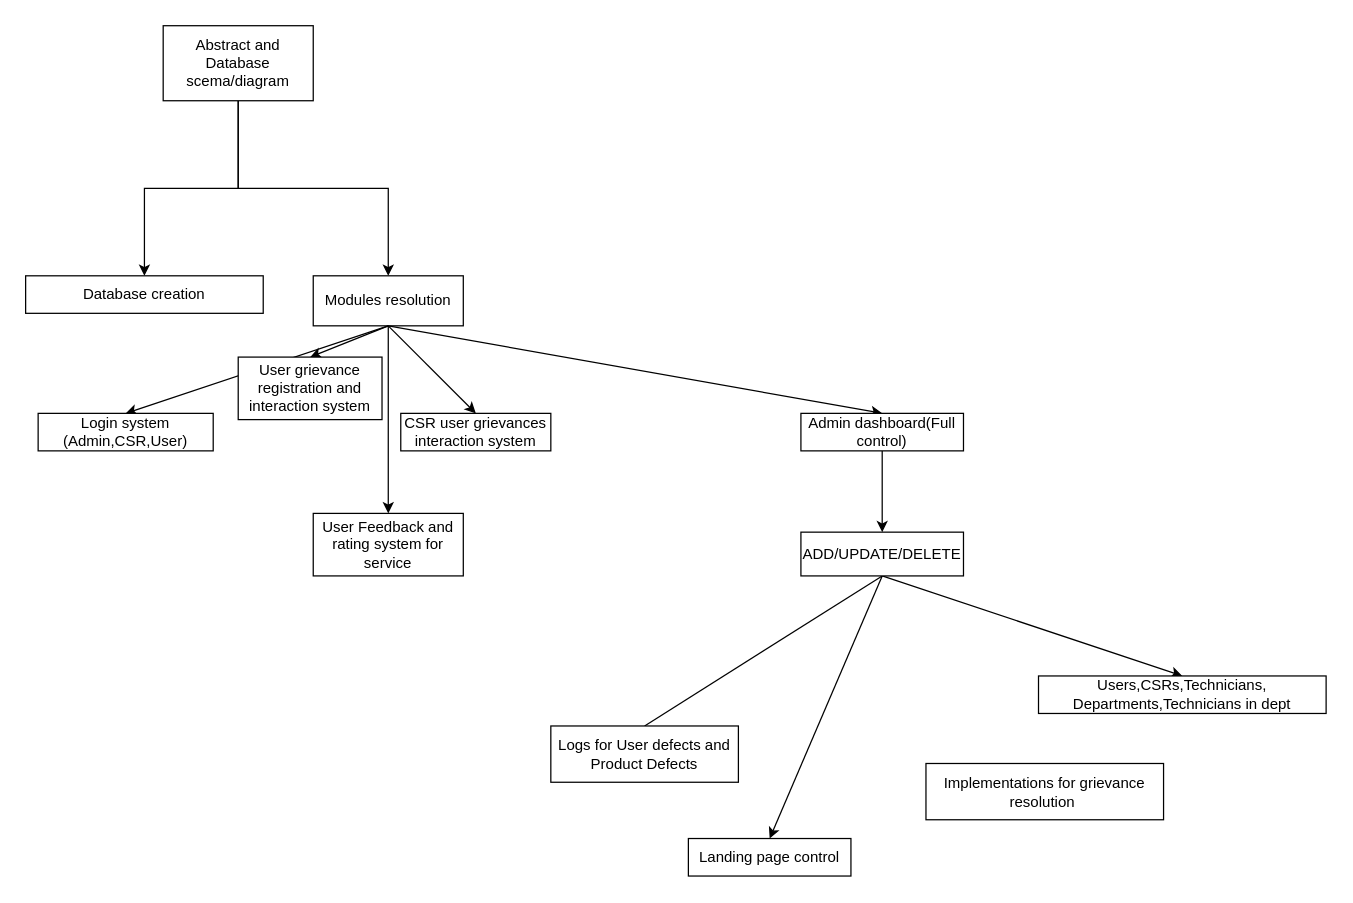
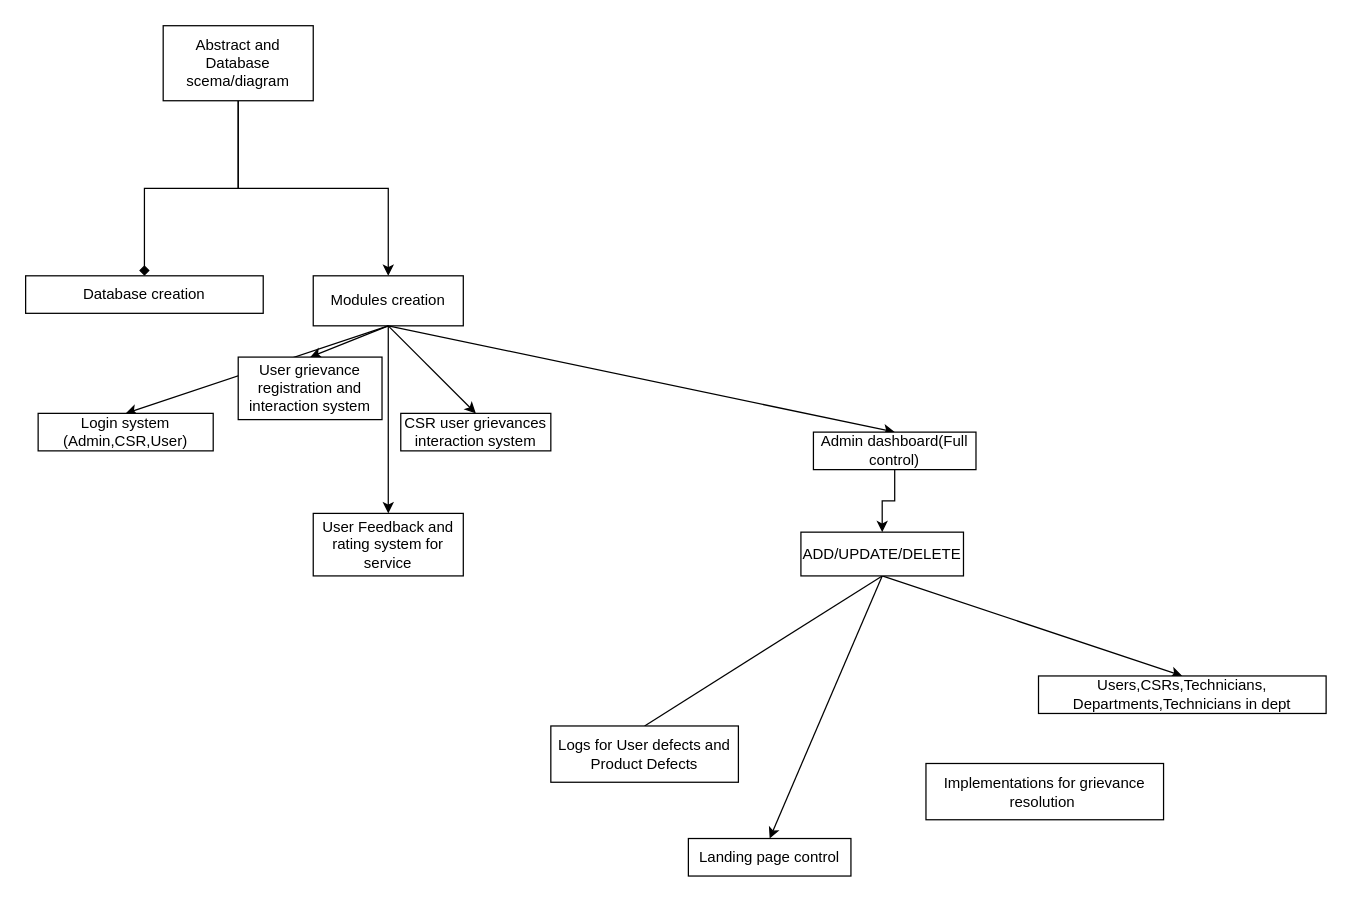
- <mxCell id="2" value="" style="edgeStyle=orthogonalEdgeStyle;rounded=0;orthogonalLoop=1;jettySize=auto;html=1;" edge="1" parent="1" source="4" target="5"><mxGeometry relative="1" as="geometry" /></mxCell>
+ <mxCell id="2" value="" style="edgeStyle=orthogonalEdgeStyle;rounded=0;orthogonalLoop=1;jettySize=auto;html=1;endArrow=diamond;" edge="1" parent="1" source="4" target="5"><mxGeometry relative="1" as="geometry" /></mxCell>
- <mxCell id="6" value="Modules resolution" style="rounded=0;whiteSpace=wrap;html=1;" vertex="1" parent="1"><mxGeometry x="250" y="220" width="120" height="40" as="geometry" /></mxCell>
+ <mxCell id="6" value="Modules creation" style="rounded=0;whiteSpace=wrap;html=1;" vertex="1" parent="1"><mxGeometry x="250" y="220" width="120" height="40" as="geometry" /></mxCell>
- <mxCell id="15" value="Admin dashboard(Full control)" style="rounded=0;whiteSpace=wrap;html=1;" vertex="1" parent="1"><mxGeometry x="640" y="330" width="130" height="30" as="geometry" /></mxCell>
+ <mxCell id="15" value="Admin dashboard(Full control)" style="rounded=0;whiteSpace=wrap;html=1;" vertex="1" parent="1"><mxGeometry x="650" y="345" width="130" height="30" as="geometry" /></mxCell>
